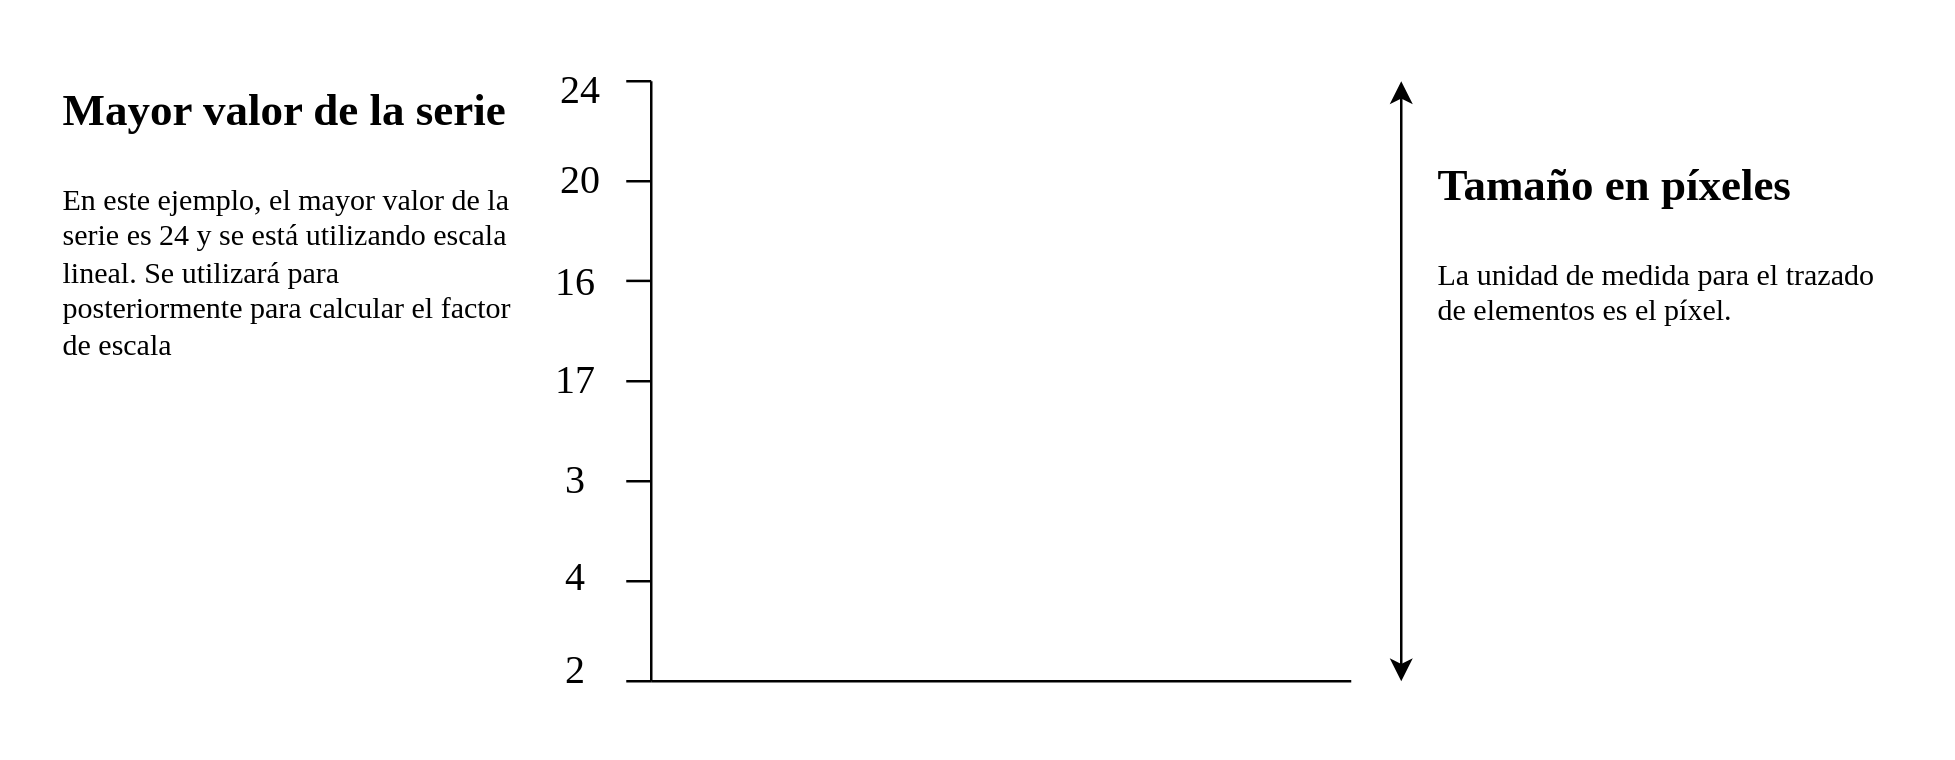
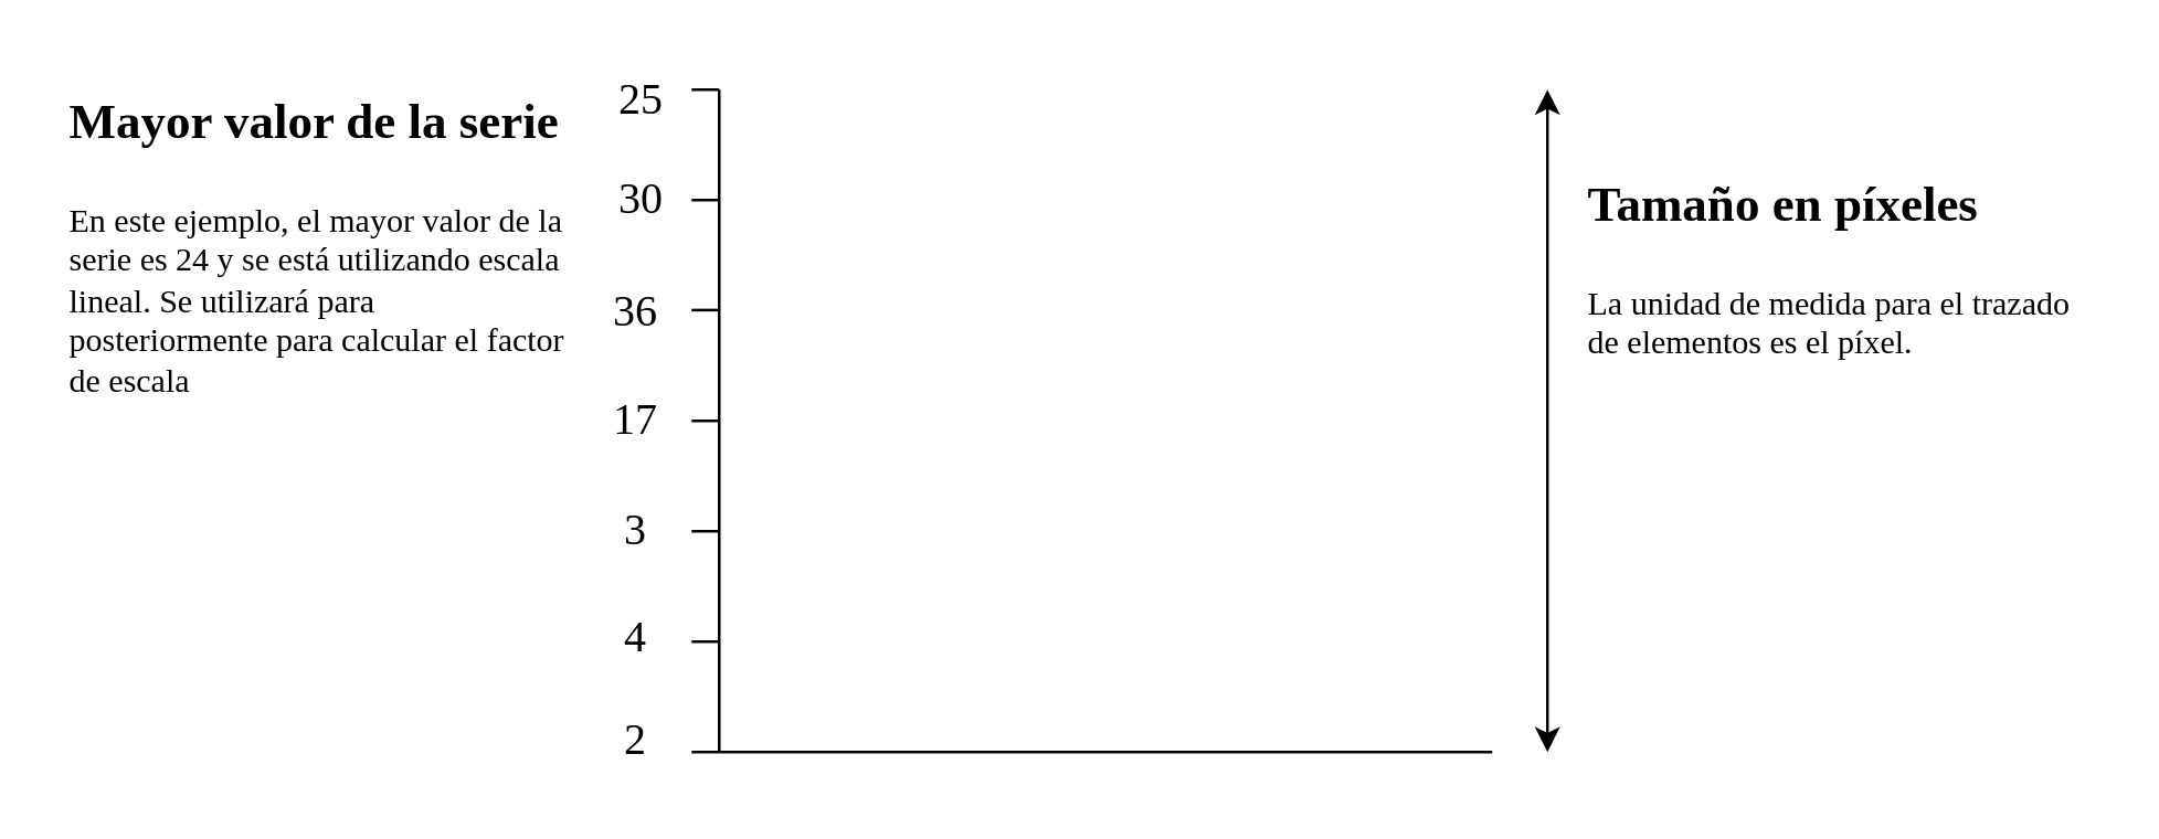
- <mxCell id="19" value="&lt;font face=&quot;Times New Roman&quot; style=&quot;font-size: 16px;&quot;&gt;24&lt;/font&gt;" style="text;html=1;strokeColor=none;fillColor=none;align=center;verticalAlign=middle;whiteSpace=wrap;rounded=0;fontSize=18;" vertex="1" parent="1"><mxGeometry x="222" y="20" width="20" height="30" as="geometry" /></mxCell>
+ <mxCell id="19" value="&lt;font face=&quot;Times New Roman&quot; style=&quot;font-size: 16px;&quot;&gt;25&lt;/font&gt;" style="text;html=1;strokeColor=none;fillColor=none;align=center;verticalAlign=middle;whiteSpace=wrap;rounded=0;fontSize=18;" vertex="1" parent="1"><mxGeometry x="222" y="20" width="20" height="30" as="geometry" /></mxCell>
- <mxCell id="18" value="&lt;font face=&quot;Times New Roman&quot; style=&quot;font-size: 16px;&quot;&gt;20&lt;/font&gt;" style="text;html=1;strokeColor=none;fillColor=none;align=center;verticalAlign=middle;whiteSpace=wrap;rounded=0;fontSize=18;" vertex="1" parent="1"><mxGeometry x="222" y="56" width="20" height="30" as="geometry" /></mxCell>
+ <mxCell id="18" value="&lt;font face=&quot;Times New Roman&quot; style=&quot;font-size: 16px;&quot;&gt;30&lt;/font&gt;" style="text;html=1;strokeColor=none;fillColor=none;align=center;verticalAlign=middle;whiteSpace=wrap;rounded=0;fontSize=18;" vertex="1" parent="1"><mxGeometry x="222" y="56" width="20" height="30" as="geometry" /></mxCell>
- <mxCell id="17" value="&lt;font face=&quot;Times New Roman&quot; style=&quot;font-size: 16px;&quot;&gt;16&lt;/font&gt;" style="text;html=1;strokeColor=none;fillColor=none;align=center;verticalAlign=middle;whiteSpace=wrap;rounded=0;fontSize=18;" vertex="1" parent="1"><mxGeometry x="220" y="97" width="20" height="30" as="geometry" /></mxCell>
+ <mxCell id="17" value="&lt;font face=&quot;Times New Roman&quot; style=&quot;font-size: 16px;&quot;&gt;36&lt;/font&gt;" style="text;html=1;strokeColor=none;fillColor=none;align=center;verticalAlign=middle;whiteSpace=wrap;rounded=0;fontSize=18;" vertex="1" parent="1"><mxGeometry x="220" y="97" width="20" height="30" as="geometry" /></mxCell>
